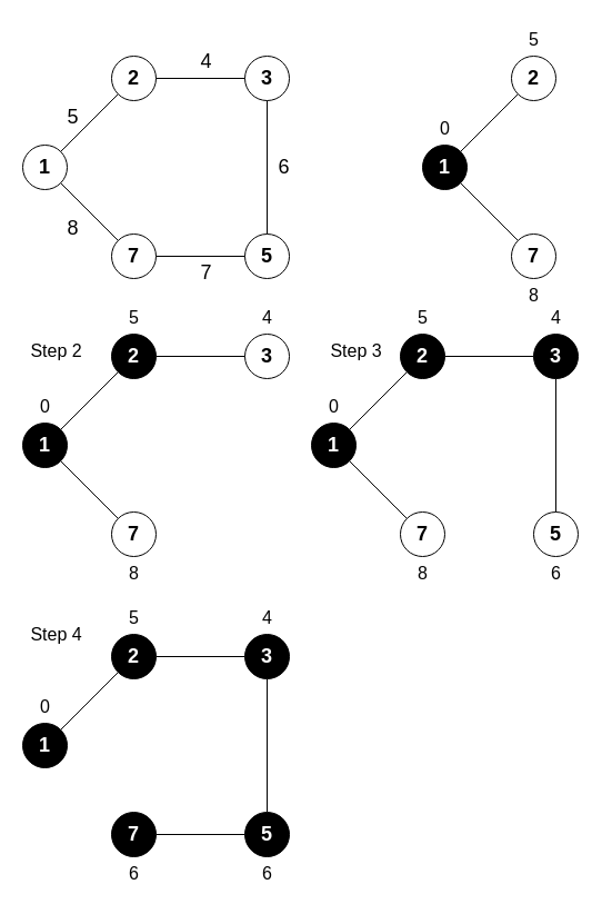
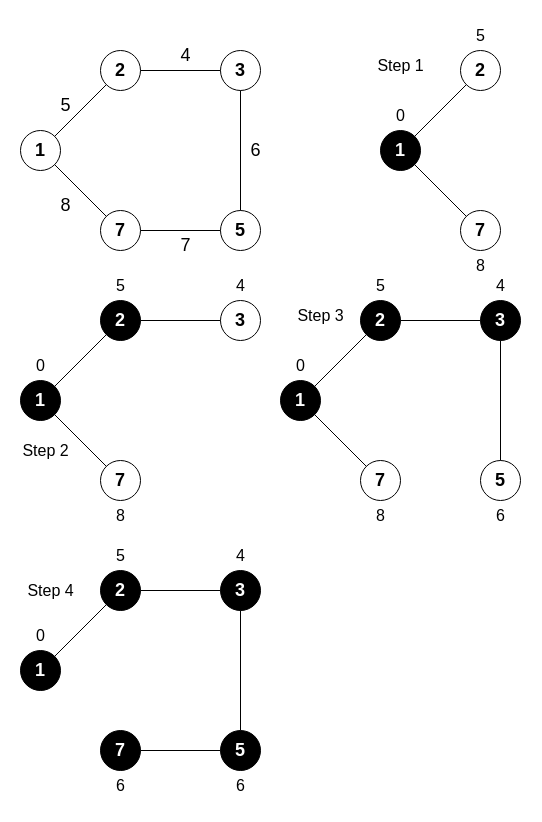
+ <mxCell id="64" value="&lt;font style=&quot;font-size: 16px&quot;&gt;Step 1&lt;/font&gt;" style="text;html=1;align=center;verticalAlign=middle;resizable=0;points=[];autosize=1;fontSize=18;" vertex="1" parent="1"><mxGeometry x="370" y="50" width="60" height="30" as="geometry" /></mxCell>
- <mxCell id="65" value="&lt;font style=&quot;font-size: 16px&quot;&gt;Step 2&lt;/font&gt;" style="text;html=1;align=center;verticalAlign=middle;resizable=0;points=[];autosize=1;fontSize=18;" vertex="1" parent="1"><mxGeometry x="20" y="300" width="60" height="30" as="geometry" /></mxCell>
+ <mxCell id="65" value="&lt;font style=&quot;font-size: 16px&quot;&gt;Step 2&lt;/font&gt;" style="text;html=1;align=center;verticalAlign=middle;resizable=0;points=[];autosize=1;fontSize=18;" vertex="1" parent="1"><mxGeometry x="15" y="435" width="60" height="30" as="geometry" /></mxCell>
- <mxCell id="67" value="&lt;font style=&quot;font-size: 16px&quot;&gt;Step 4&lt;/font&gt;" style="text;html=1;align=center;verticalAlign=middle;resizable=0;points=[];autosize=1;fontSize=18;" vertex="1" parent="1"><mxGeometry x="20" y="555" width="60" height="30" as="geometry" /></mxCell>
+ <mxCell id="67" value="&lt;font style=&quot;font-size: 16px&quot;&gt;Step 4&lt;/font&gt;" style="text;html=1;align=center;verticalAlign=middle;resizable=0;points=[];autosize=1;fontSize=18;" vertex="1" parent="1"><mxGeometry x="20" y="575" width="60" height="30" as="geometry" /></mxCell>
